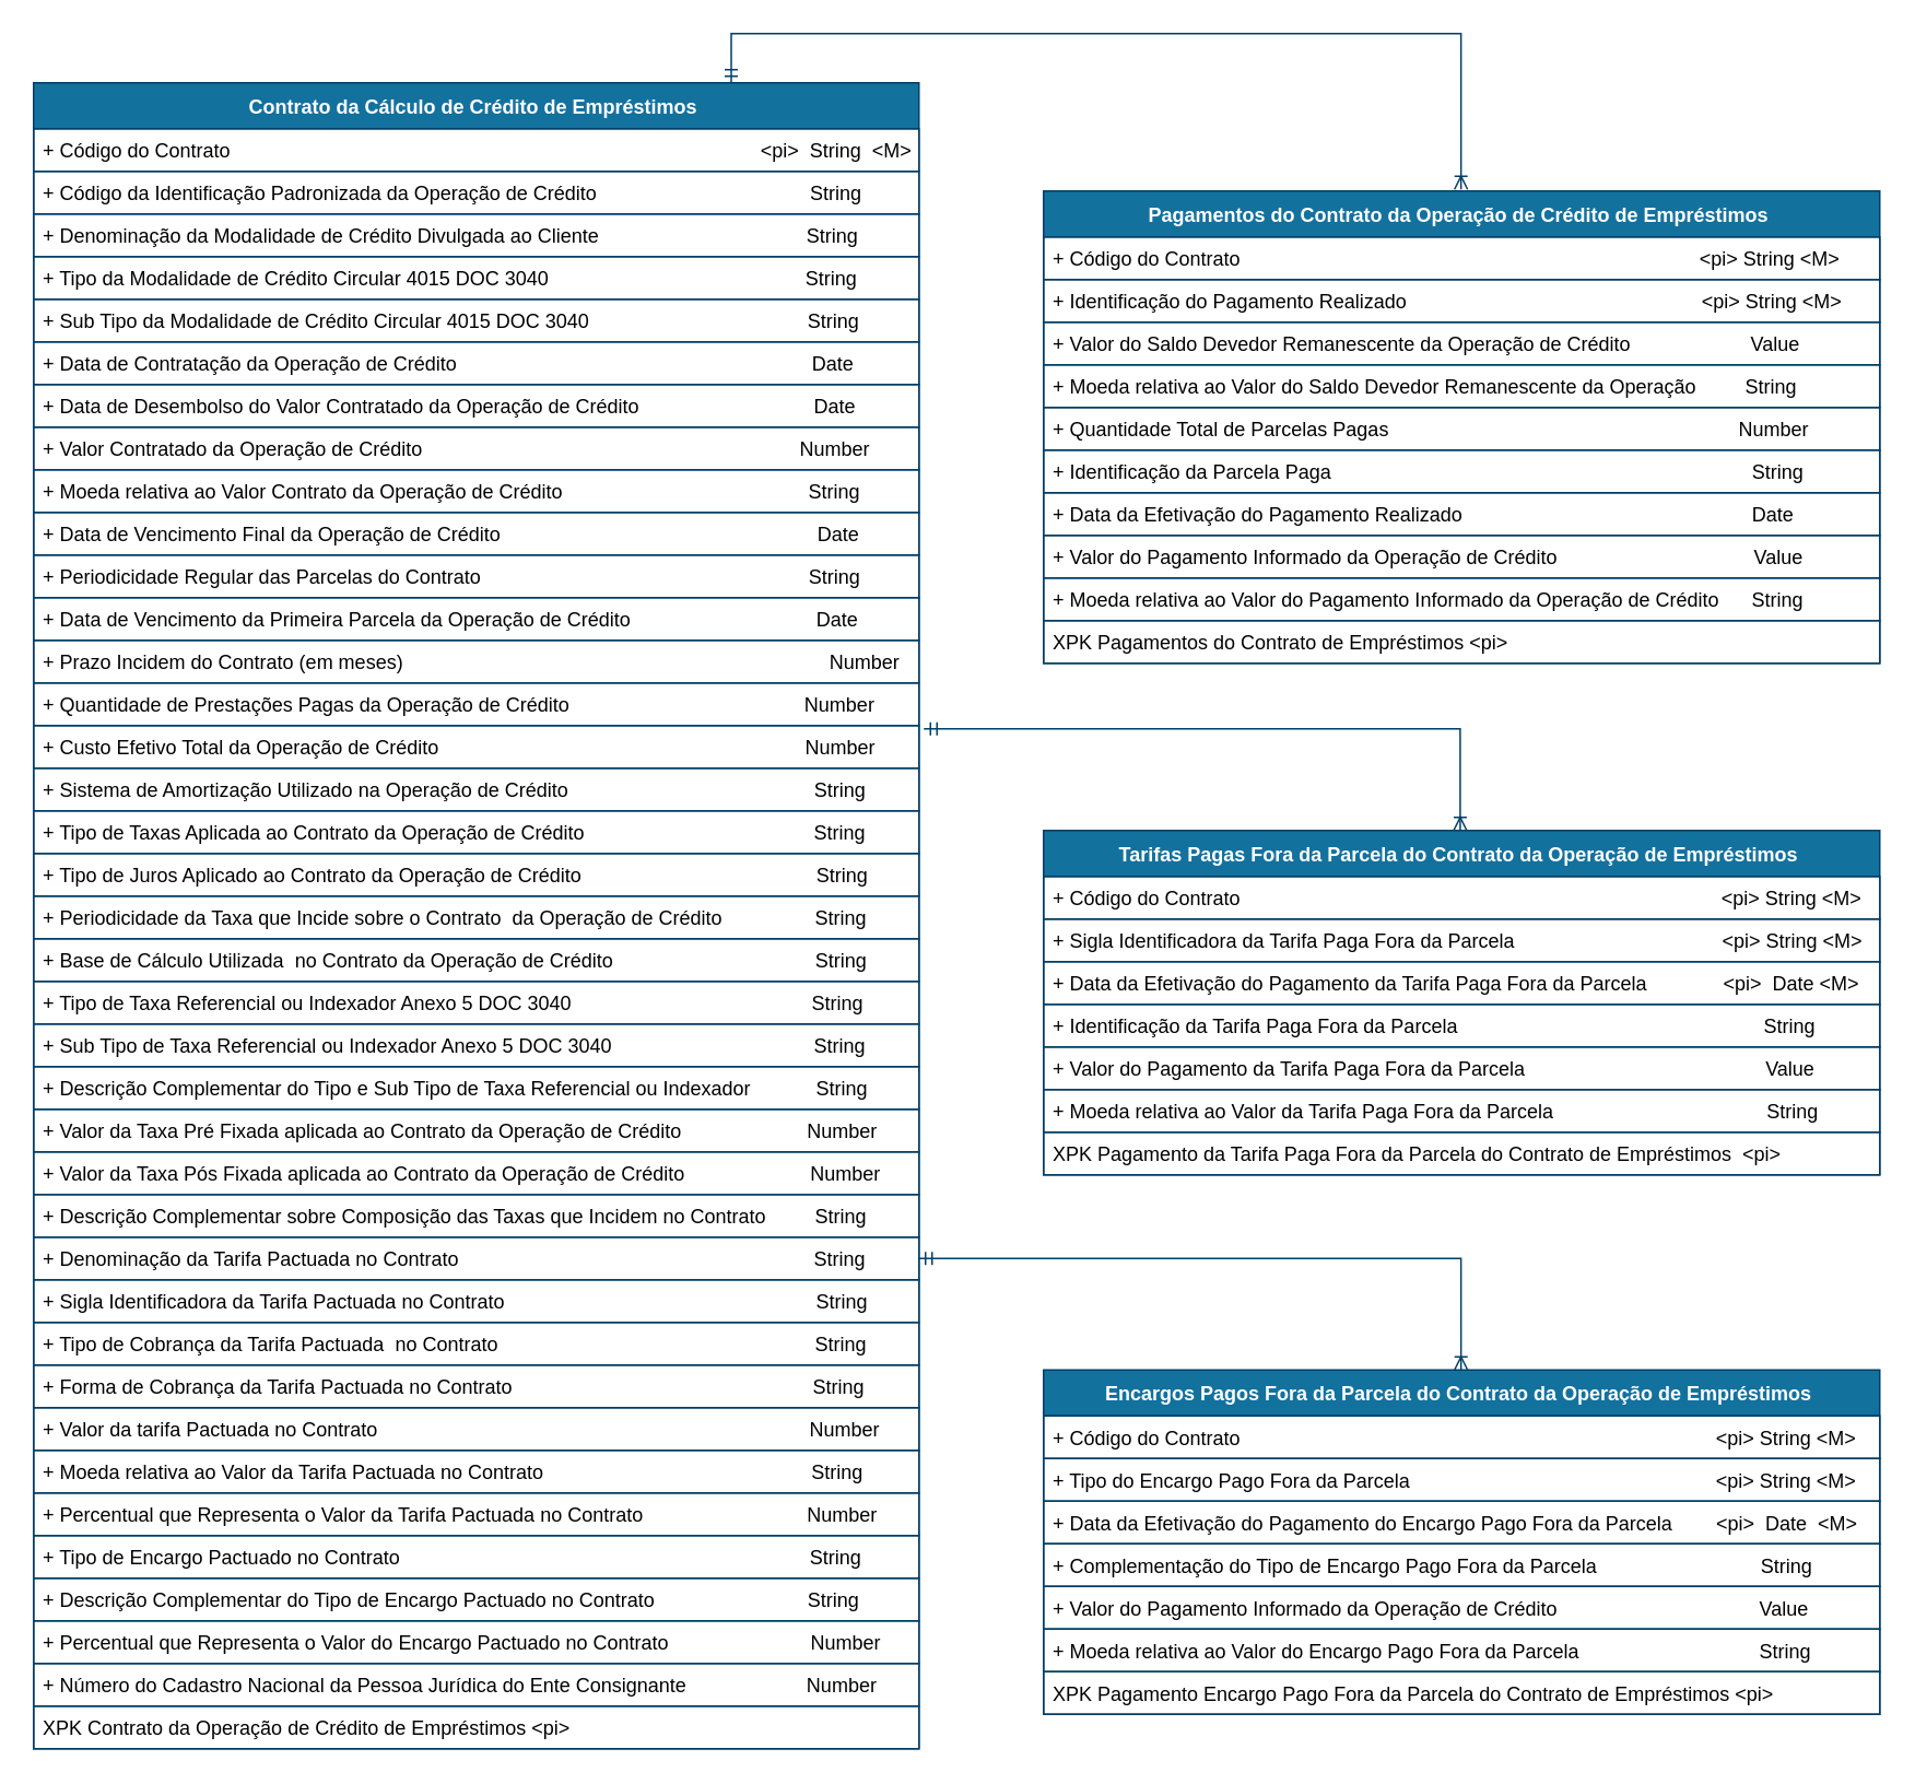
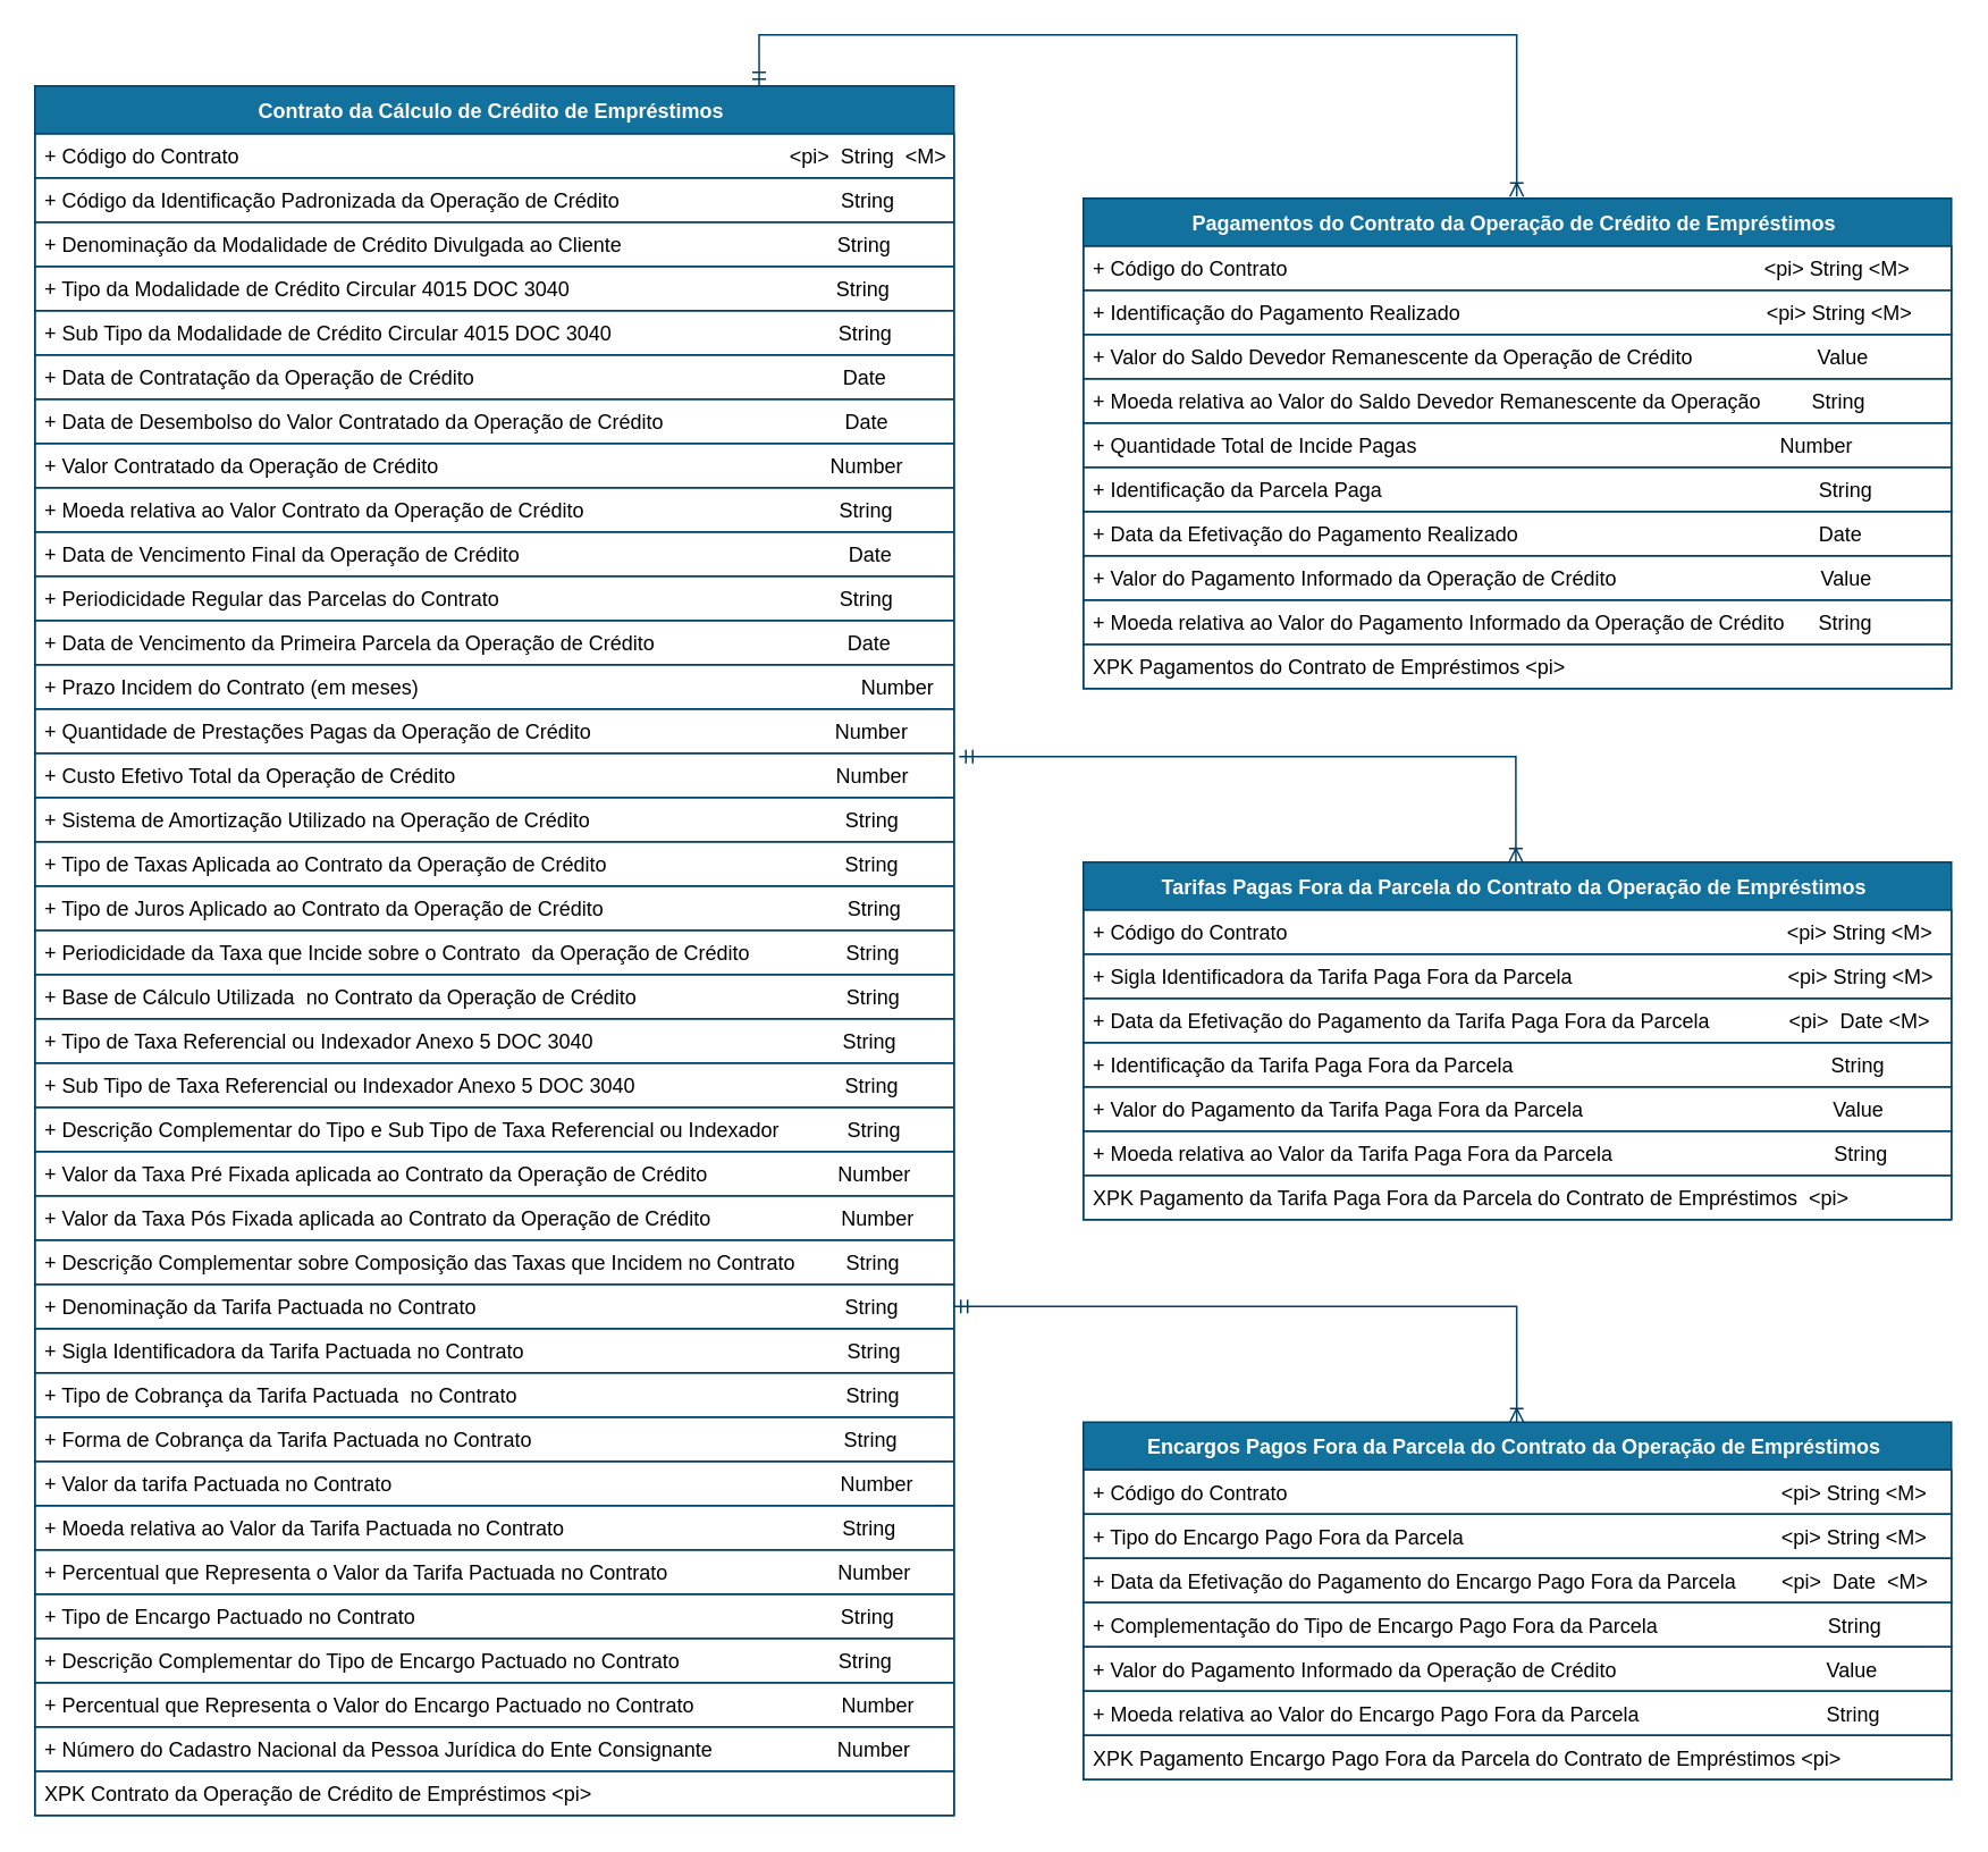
- <mxCell id="8" value="+ Quantidade Total de Parcelas Pagas                                                                Number  " style="text;fillColor=none;align=left;verticalAlign=top;spacingLeft=4;spacingRight=4;overflow=hidden;rotatable=0;points=[[0,0.5],[1,0.5]];portConstraint=eastwest;strokeColor=#003F66;" parent="3" vertex="1"><mxGeometry y="132" width="510" height="26" as="geometry" /></mxCell>
+ <mxCell id="8" value="+ Quantidade Total de Incide Pagas                                                                Number  " style="text;fillColor=none;align=left;verticalAlign=top;spacingLeft=4;spacingRight=4;overflow=hidden;rotatable=0;points=[[0,0.5],[1,0.5]];portConstraint=eastwest;strokeColor=#003F66;" parent="3" vertex="1"><mxGeometry y="132" width="510" height="26" as="geometry" /></mxCell>
